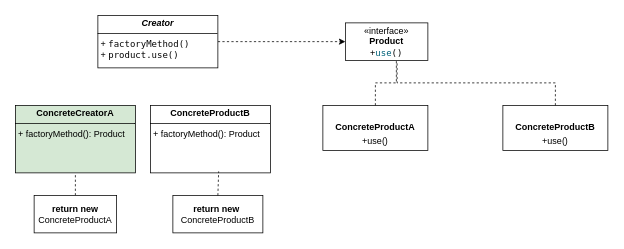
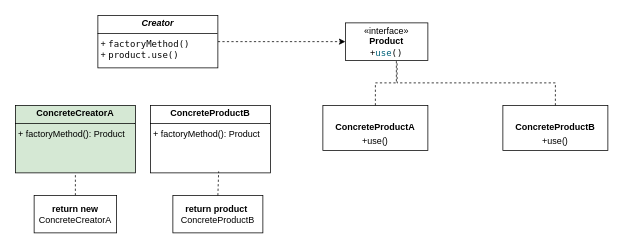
- <mxCell id="12" value="&lt;b&gt;return new&lt;/b&gt; ConcreteProductA" style="html=1;whiteSpace=wrap;" vertex="1" parent="1"><mxGeometry x="45" y="260" width="110" height="50" as="geometry" /></mxCell>
+ <mxCell id="12" value="&lt;b&gt;return new&lt;/b&gt; ConcreteCreatorA" style="html=1;whiteSpace=wrap;" vertex="1" parent="1"><mxGeometry x="45" y="260" width="110" height="50" as="geometry" /></mxCell>
- <mxCell id="13" value="&lt;b&gt;return new&lt;/b&gt;&amp;nbsp;&lt;div&gt;ConcreteProductB&lt;/div&gt;" style="html=1;whiteSpace=wrap;" vertex="1" parent="1"><mxGeometry x="230" y="260" width="120" height="50" as="geometry" /></mxCell>
+ <mxCell id="13" value="&lt;b&gt;return product&lt;/b&gt;&amp;nbsp;&lt;div&gt;ConcreteProductB&lt;/div&gt;" style="html=1;whiteSpace=wrap;" vertex="1" parent="1"><mxGeometry x="230" y="260" width="120" height="50" as="geometry" /></mxCell>
